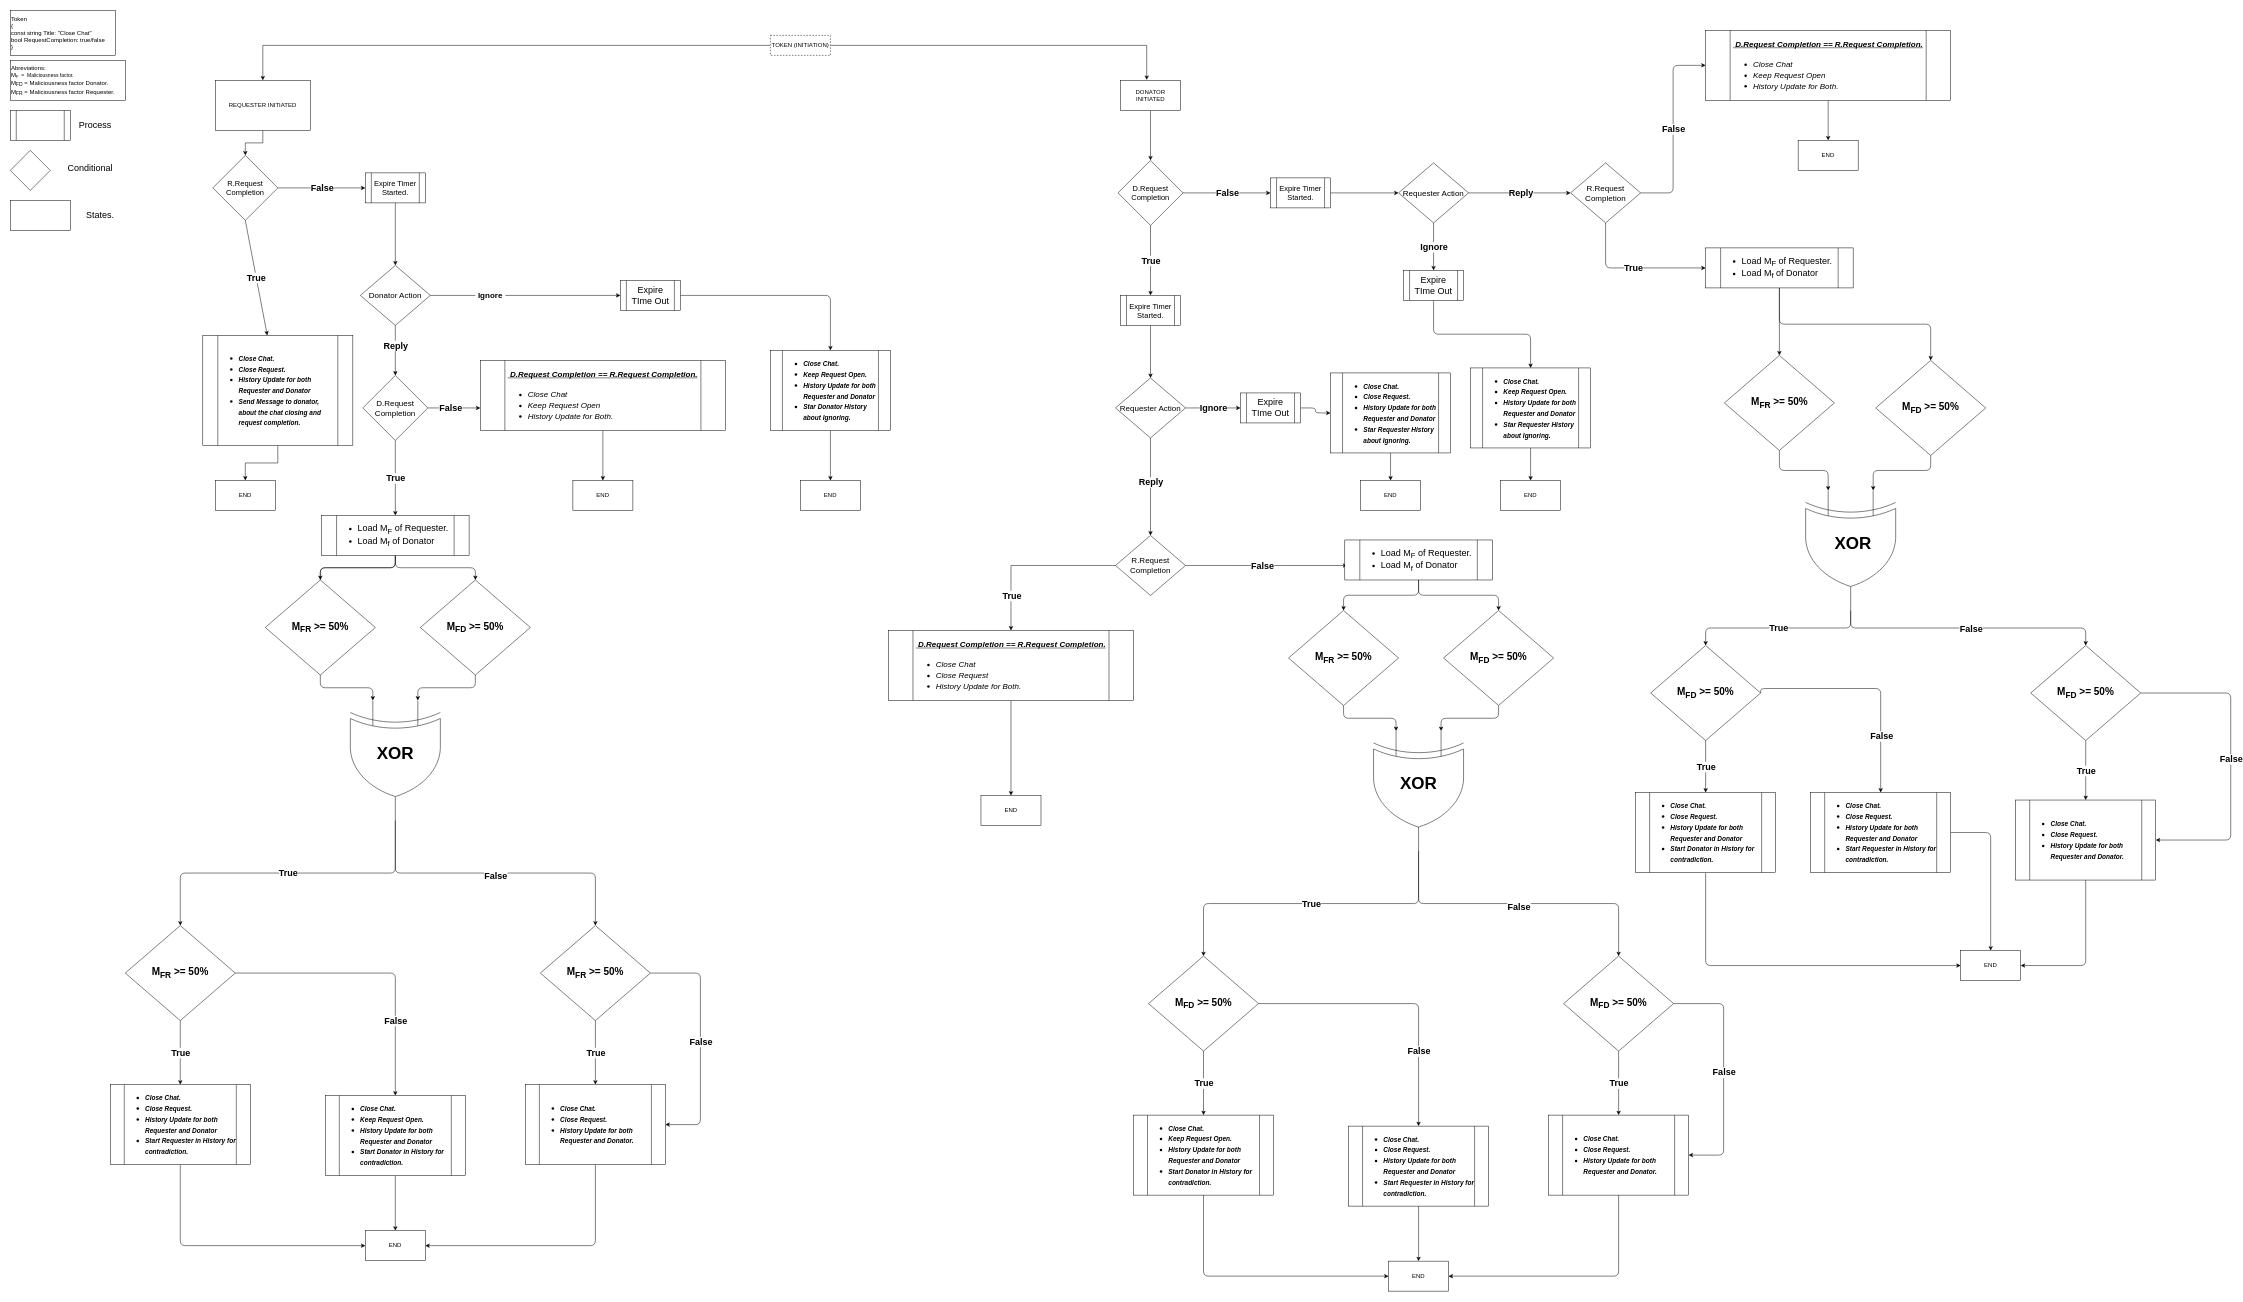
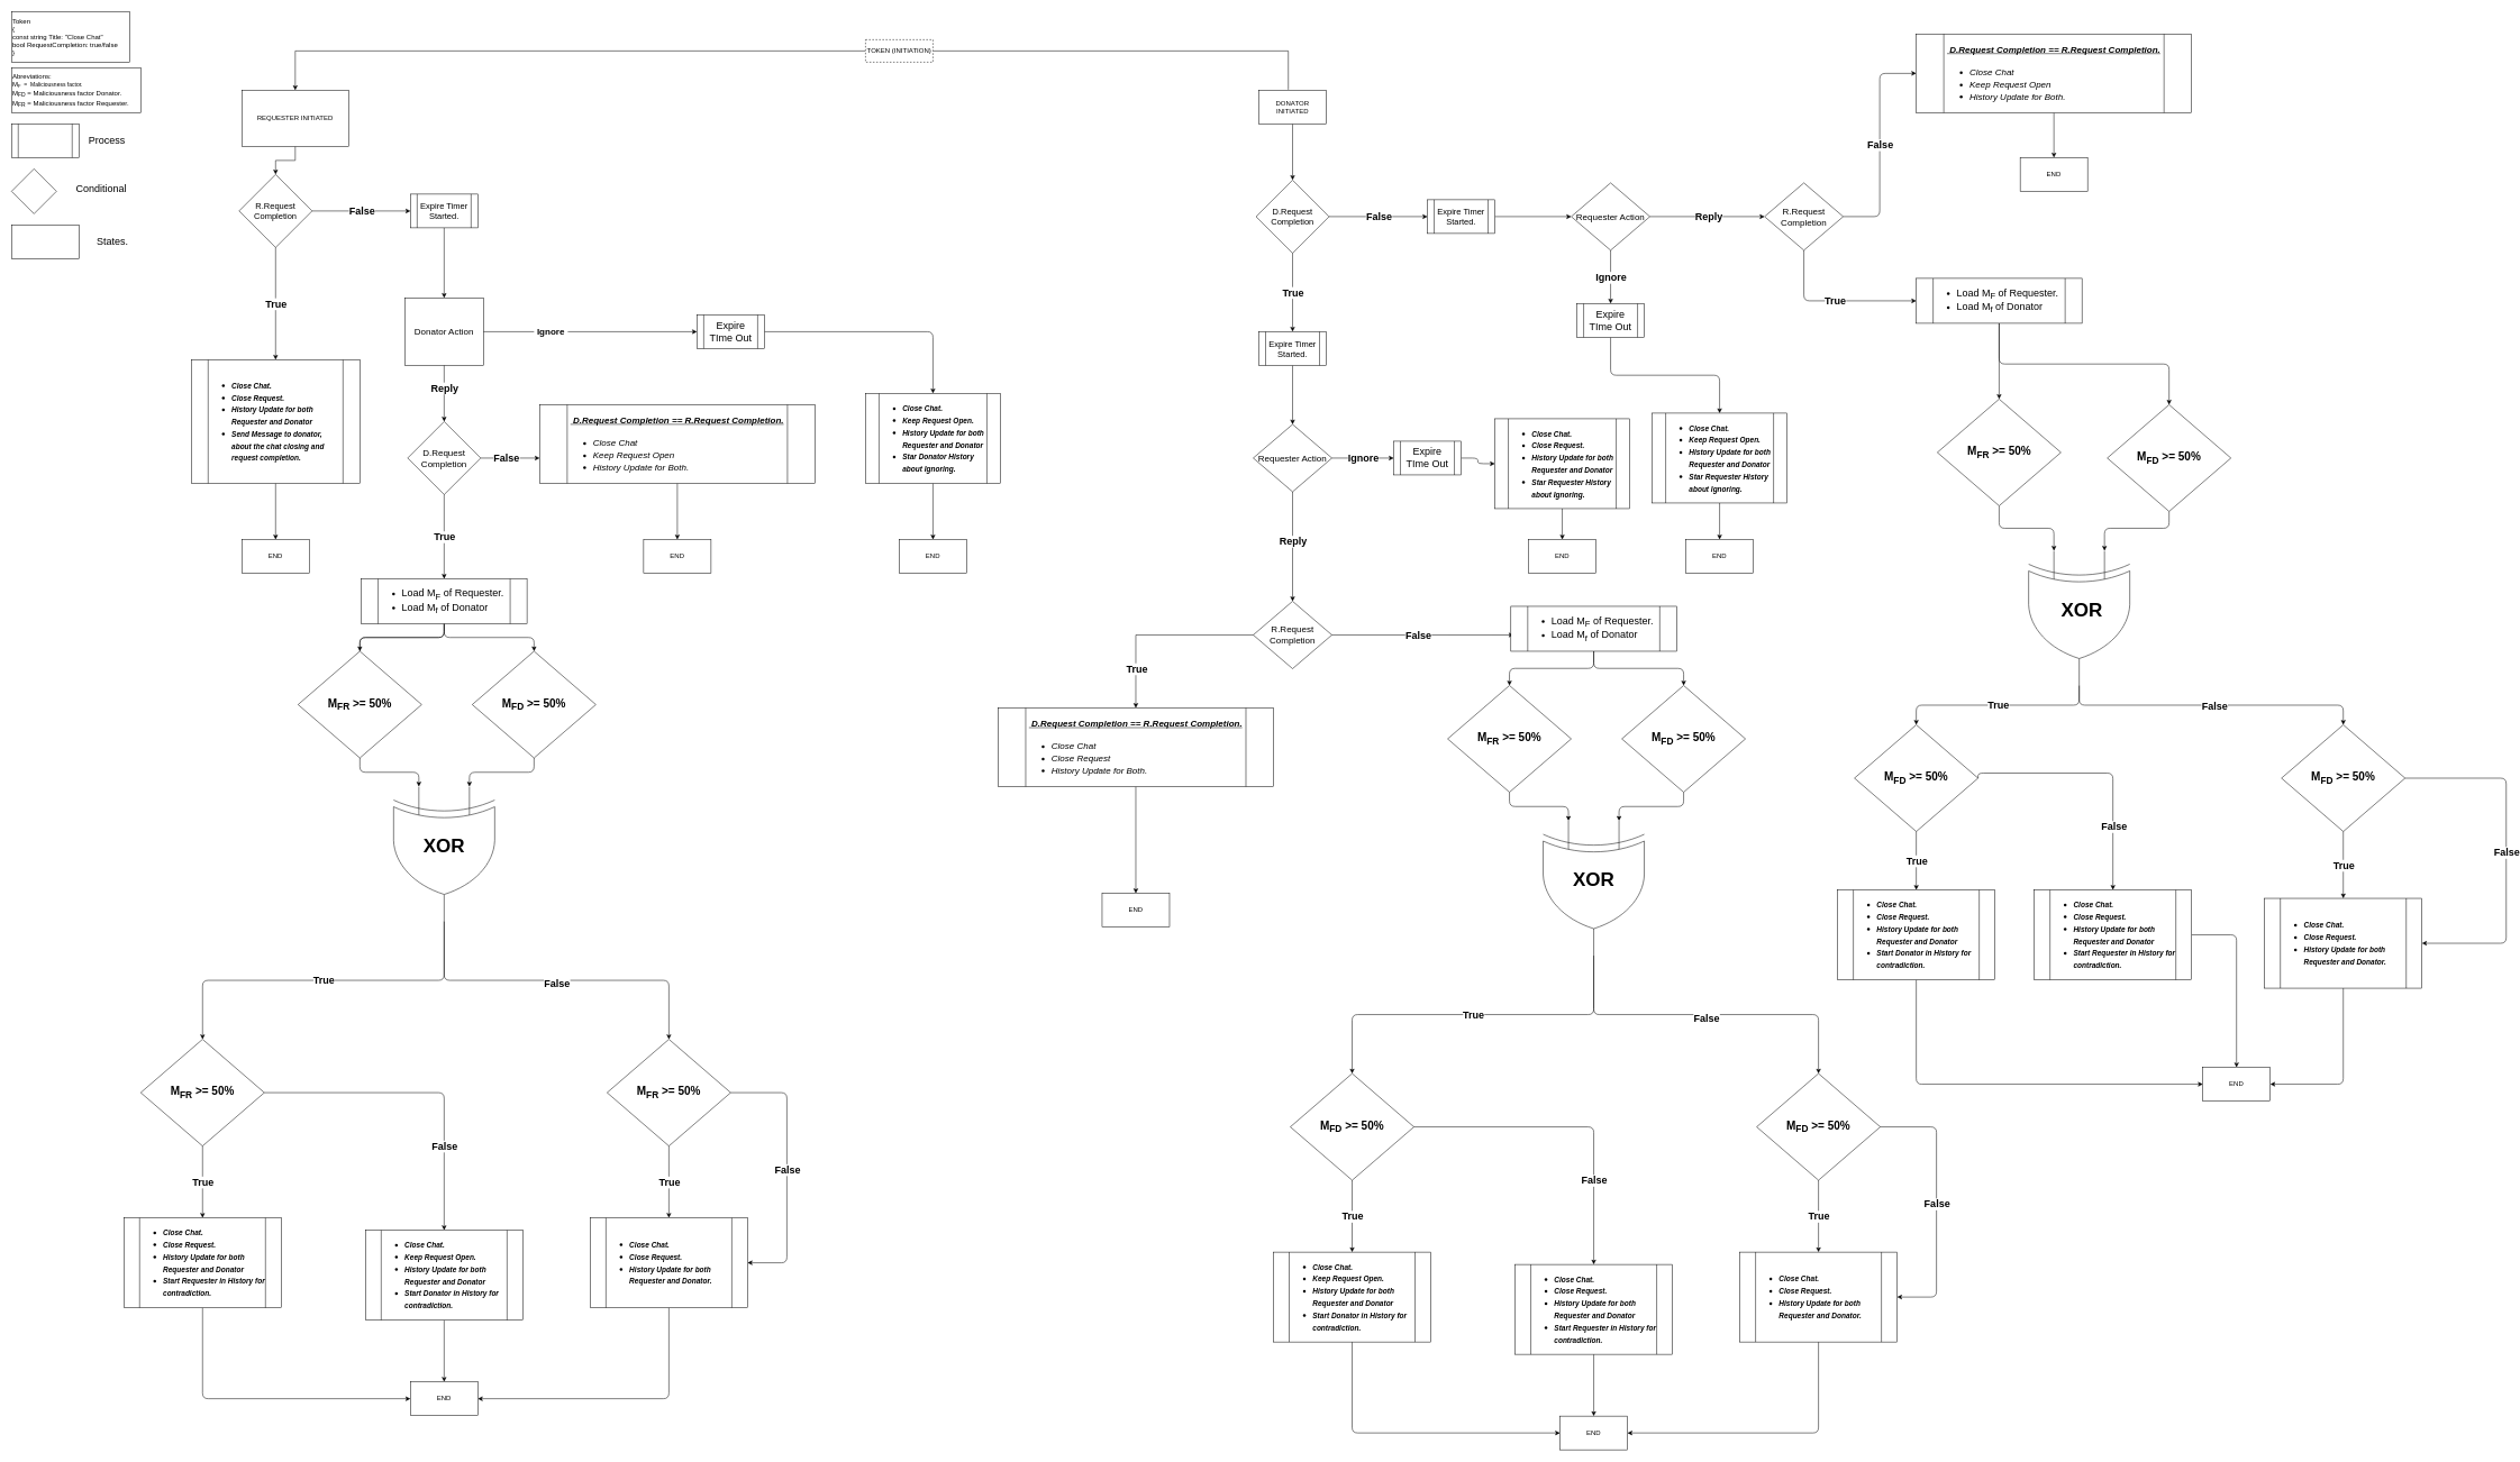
- <mxCell id="2" style="edgeStyle=orthogonalEdgeStyle;rounded=0;orthogonalLoop=1;jettySize=auto;html=1;exitX=1;exitY=0.5;exitDx=0;exitDy=0;entryX=0.437;entryY=-0.017;entryDx=0;entryDy=0;entryPerimeter=0;" edge="1" parent="1" source="4" target="11"><mxGeometry relative="1" as="geometry" /></mxCell>
+ <mxCell id="2" style="edgeStyle=orthogonalEdgeStyle;rounded=0;orthogonalLoop=1;jettySize=auto;html=1;exitX=1;exitY=0.5;exitDx=0;exitDy=0;entryX=0.437;entryY=-0.017;entryDx=0;entryDy=0;entryPerimeter=0;endArrow=none;" edge="1" parent="1" source="4" target="11"><mxGeometry relative="1" as="geometry" /></mxCell>
- <mxCell id="24" value="&lt;font style=&quot;font-size: 16px;&quot;&gt;Donator Action&lt;/font&gt;" style="rhombus;whiteSpace=wrap;html=1;strokeColor=default;fontFamily=Helvetica;fontSize=15;rounded=0;" vertex="1" parent="1"><mxGeometry x="720" y="530" width="140" height="120" as="geometry" /></mxCell>
+ <mxCell id="24" value="&lt;font style=&quot;font-size: 16px;&quot;&gt;Donator Action&lt;/font&gt;" style="whiteSpace=wrap;html=1;strokeColor=default;fontFamily=Helvetica;fontSize=15;rounded=0;" vertex="1" parent="1"><mxGeometry x="720" y="530" width="140" height="120" as="geometry" /></mxCell>
- <mxCell id="18" value="&lt;ul&gt;&lt;li&gt;&lt;b&gt;&lt;i&gt;&lt;font style=&quot;font-size: 13px;&quot;&gt;Close Chat.&lt;/font&gt;&lt;/i&gt;&lt;/b&gt;&lt;/li&gt;&lt;li&gt;&lt;b&gt;&lt;i&gt;&lt;font style=&quot;font-size: 13px;&quot;&gt;Close Request.&lt;/font&gt;&lt;/i&gt;&lt;/b&gt;&lt;/li&gt;&lt;li&gt;&lt;b&gt;&lt;i&gt;&lt;font style=&quot;font-size: 13px;&quot;&gt;History Update for both Requester and Donator&lt;/font&gt;&lt;/i&gt;&lt;/b&gt;&lt;/li&gt;&lt;li&gt;&lt;b&gt;&lt;i&gt;&lt;font style=&quot;font-size: 13px;&quot;&gt;Send Message to donator, about the chat closing and request completion.&lt;/font&gt;&lt;/i&gt;&lt;/b&gt;&lt;/li&gt;&lt;/ul&gt;" style="shape=process;whiteSpace=wrap;html=1;backgroundOutline=1;strokeColor=default;fontFamily=Helvetica;fontSize=18;align=left;rounded=0;" vertex="1" parent="1"><mxGeometry x="405" y="670" width="300" height="220" as="geometry" /></mxCell>
+ <mxCell id="18" value="&lt;ul&gt;&lt;li&gt;&lt;b&gt;&lt;i&gt;&lt;font style=&quot;font-size: 13px;&quot;&gt;Close Chat.&lt;/font&gt;&lt;/i&gt;&lt;/b&gt;&lt;/li&gt;&lt;li&gt;&lt;b&gt;&lt;i&gt;&lt;font style=&quot;font-size: 13px;&quot;&gt;Close Request.&lt;/font&gt;&lt;/i&gt;&lt;/b&gt;&lt;/li&gt;&lt;li&gt;&lt;b&gt;&lt;i&gt;&lt;font style=&quot;font-size: 13px;&quot;&gt;History Update for both Requester and Donator&lt;/font&gt;&lt;/i&gt;&lt;/b&gt;&lt;/li&gt;&lt;li&gt;&lt;b&gt;&lt;i&gt;&lt;font style=&quot;font-size: 13px;&quot;&gt;Send Message to donator, about the chat closing and request completion.&lt;/font&gt;&lt;/i&gt;&lt;/b&gt;&lt;/li&gt;&lt;/ul&gt;" style="shape=process;whiteSpace=wrap;html=1;backgroundOutline=1;strokeColor=default;fontFamily=Helvetica;fontSize=18;align=left;rounded=0;" vertex="1" parent="1"><mxGeometry x="340" y="640" width="300" height="220" as="geometry" /></mxCell>
